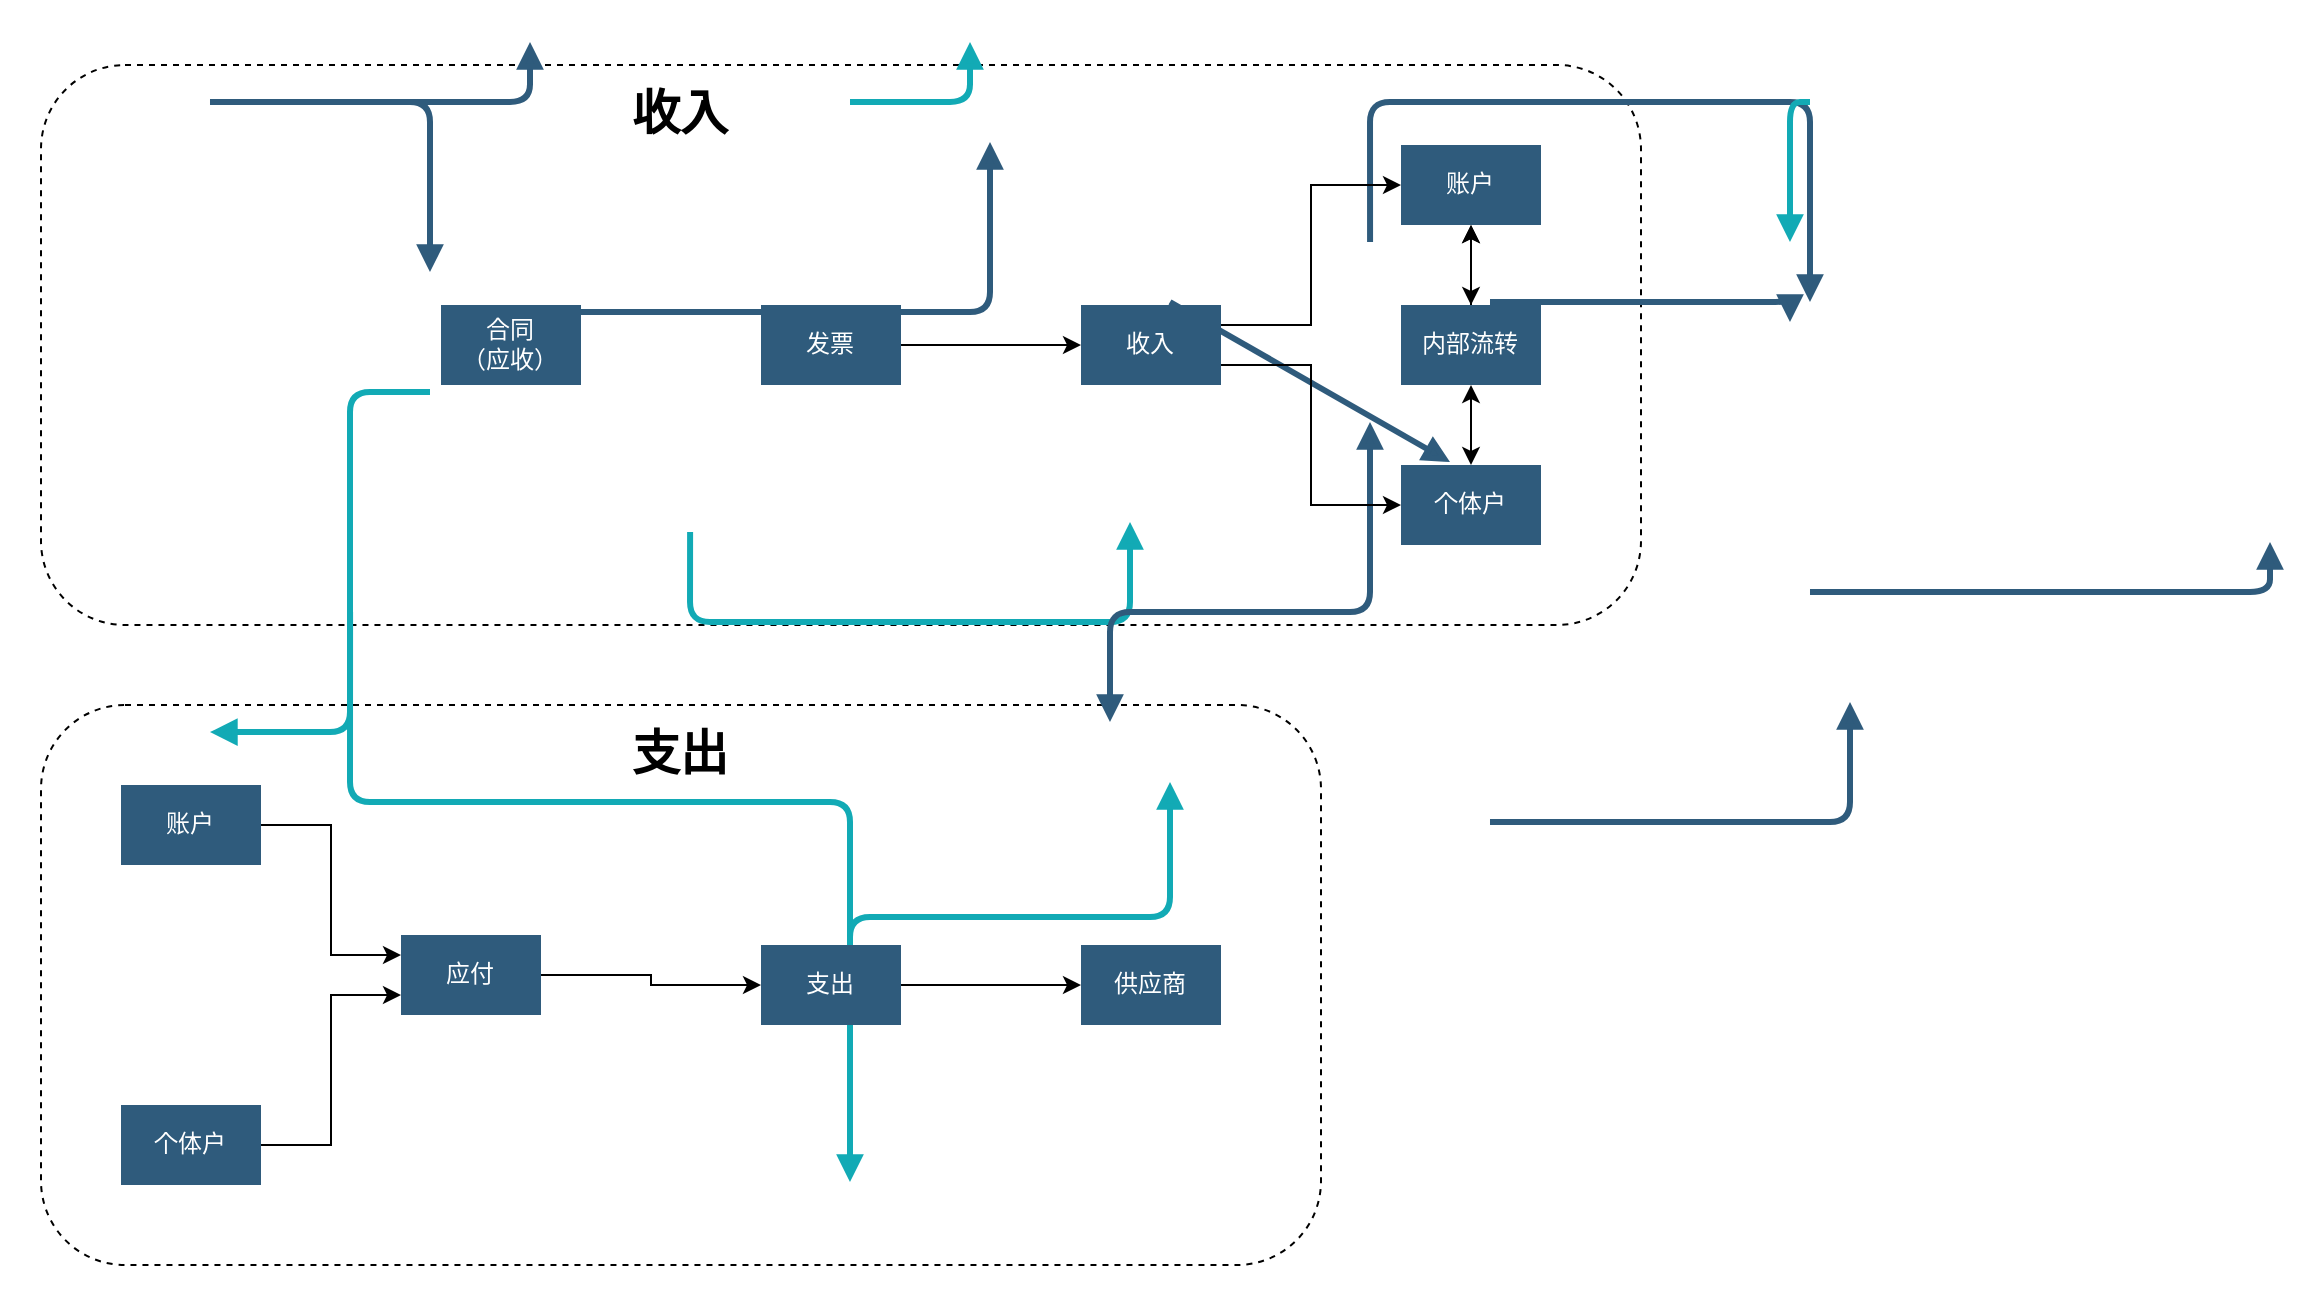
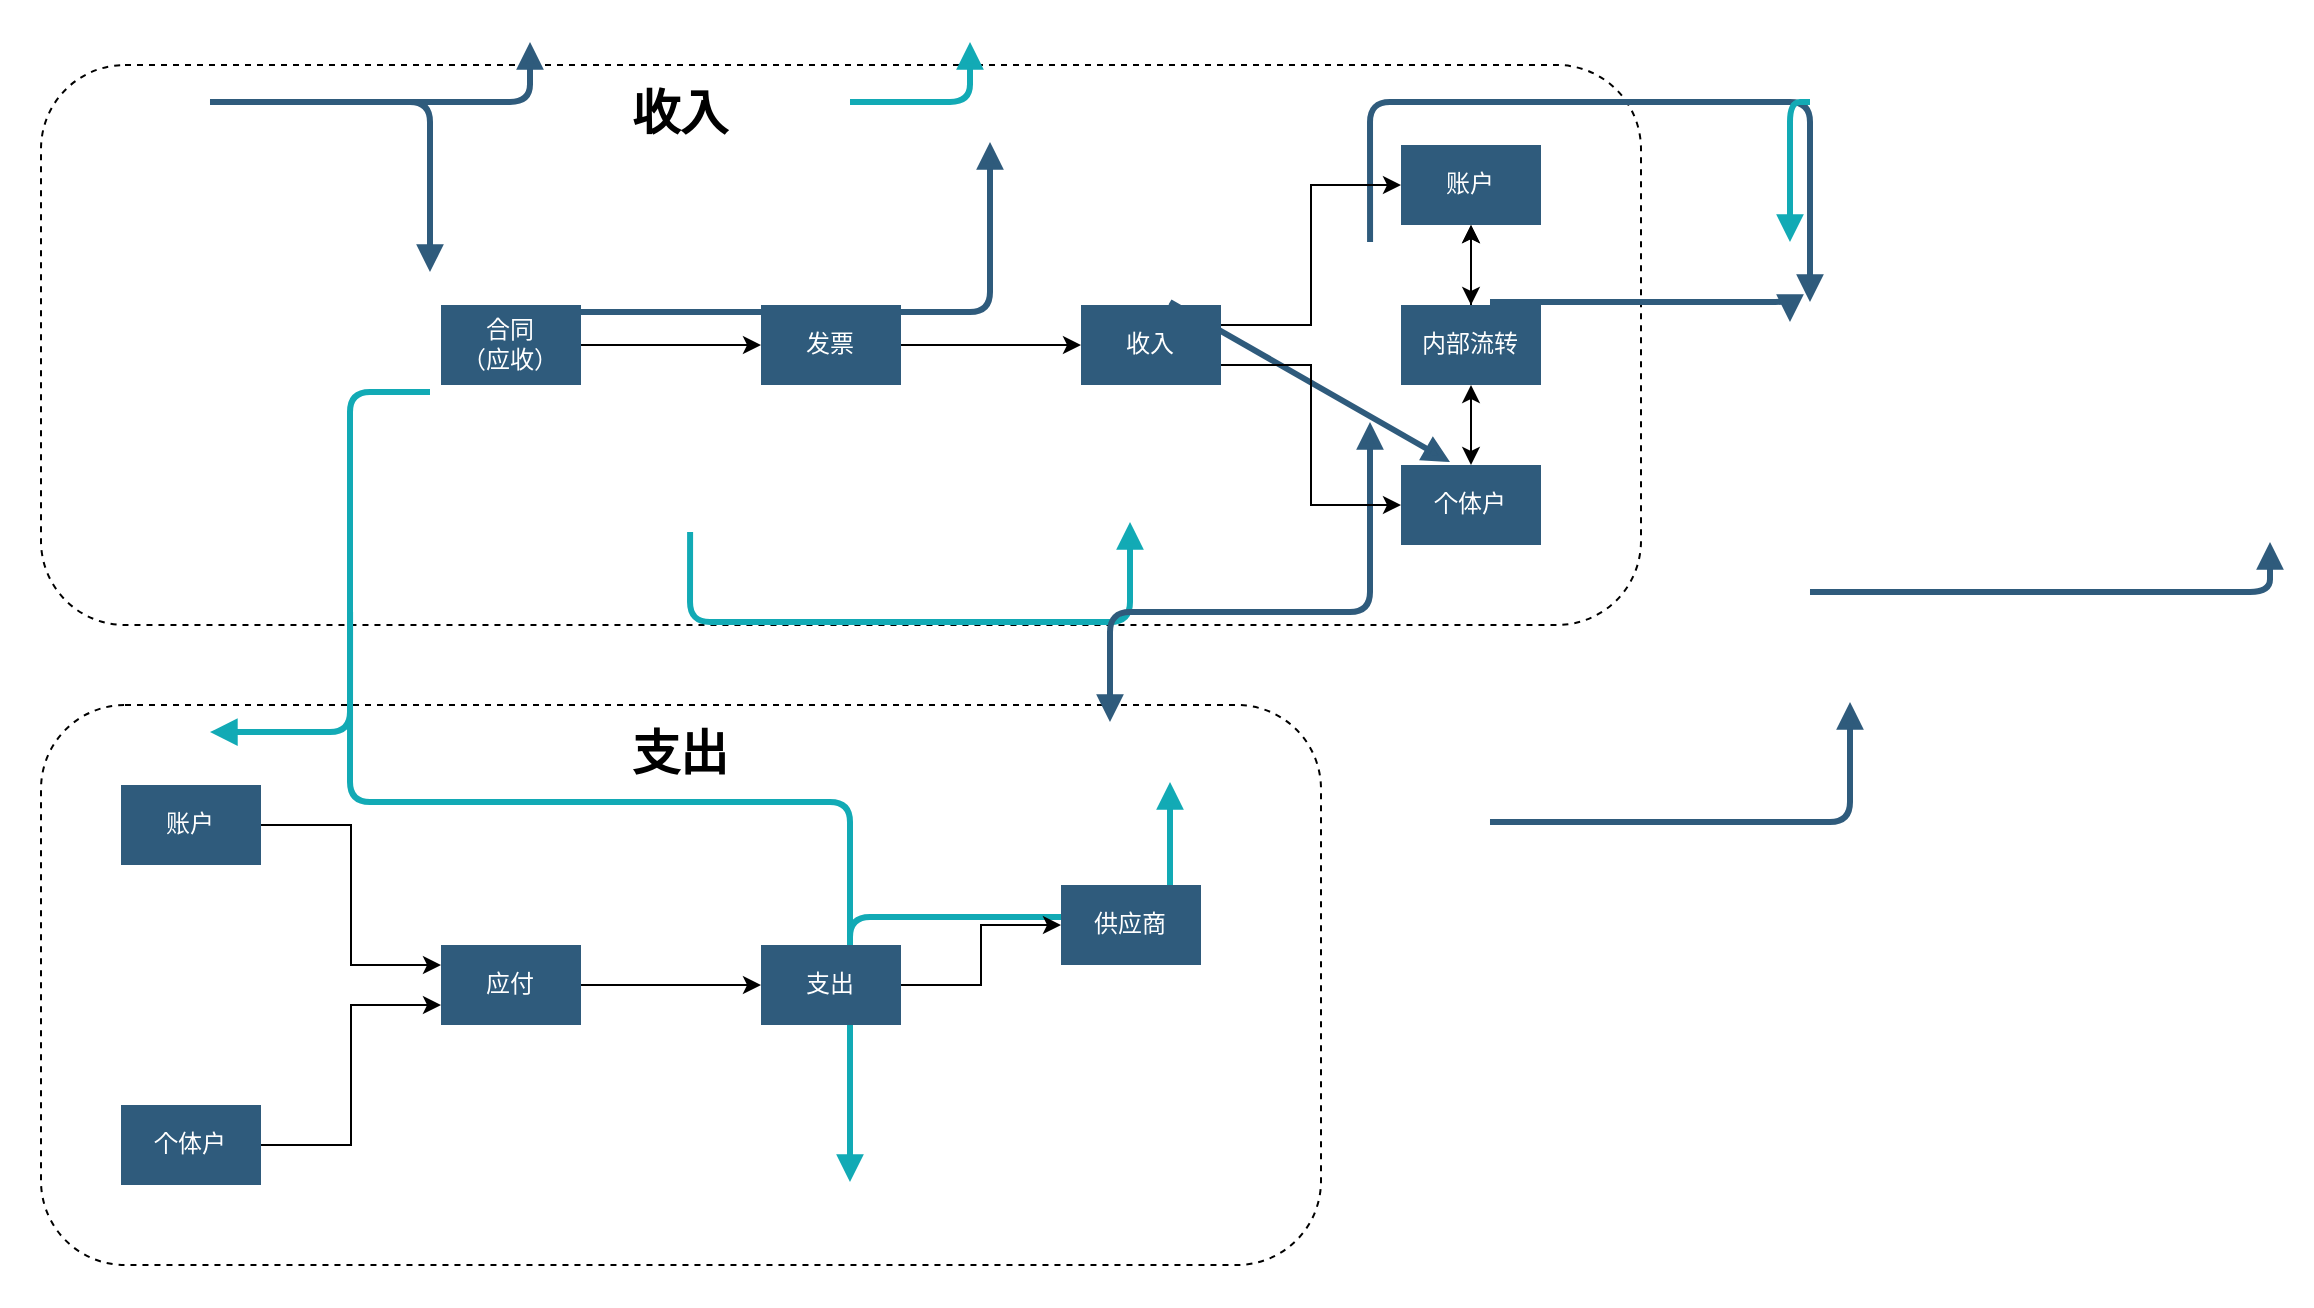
+ <mxCell id="25" style="edgeStyle=orthogonalEdgeStyle;rounded=0;orthogonalLoop=1;jettySize=auto;html=1;exitX=1;exitY=0.5;exitDx=0;exitDy=0;" edge="1" parent="1" source="26" target="28"><mxGeometry relative="1" as="geometry" /></mxCell>
- <mxCell id="30" value="应付" style="whiteSpace=wrap;fillColor=#2f5b7c;strokeColor=none;shadow=0;fontColor=#FFFFFF;fontFamily=Helvetica;fontStyle=0;html=1;fontSize=12;spacing=6;verticalAlign=middle;" vertex="1" parent="1"><mxGeometry x="200" y="467" width="70" height="40" as="geometry" /></mxCell>
+ <mxCell id="30" value="应付" style="whiteSpace=wrap;fillColor=#2f5b7c;strokeColor=none;shadow=0;fontColor=#FFFFFF;fontFamily=Helvetica;fontStyle=0;html=1;fontSize=12;spacing=6;verticalAlign=middle;" vertex="1" parent="1"><mxGeometry x="220" y="472" width="70" height="40" as="geometry" /></mxCell>
- <mxCell id="31" value="供应商" style="whiteSpace=wrap;fillColor=#2f5b7c;strokeColor=none;shadow=0;fontColor=#FFFFFF;fontFamily=Helvetica;fontStyle=0;html=1;fontSize=12;spacing=6;verticalAlign=middle;" vertex="1" parent="1"><mxGeometry x="540" y="472" width="70" height="40" as="geometry" /></mxCell>
+ <mxCell id="31" value="供应商" style="whiteSpace=wrap;fillColor=#2f5b7c;strokeColor=none;shadow=0;fontColor=#FFFFFF;fontFamily=Helvetica;fontStyle=0;html=1;fontSize=12;spacing=6;verticalAlign=middle;" vertex="1" parent="1"><mxGeometry x="530" y="442" width="70" height="40" as="geometry" /></mxCell>
